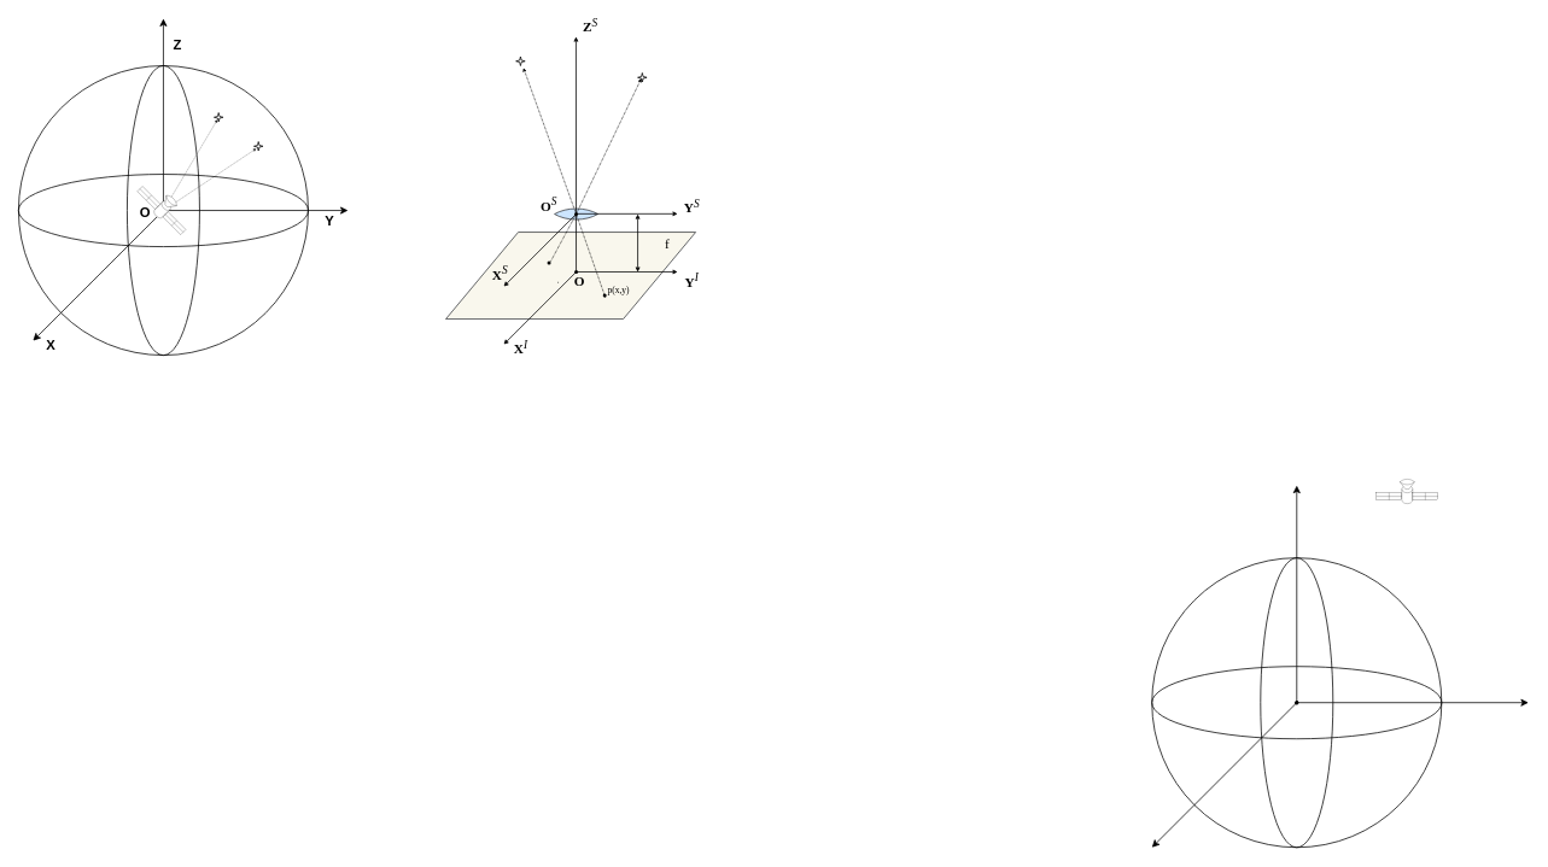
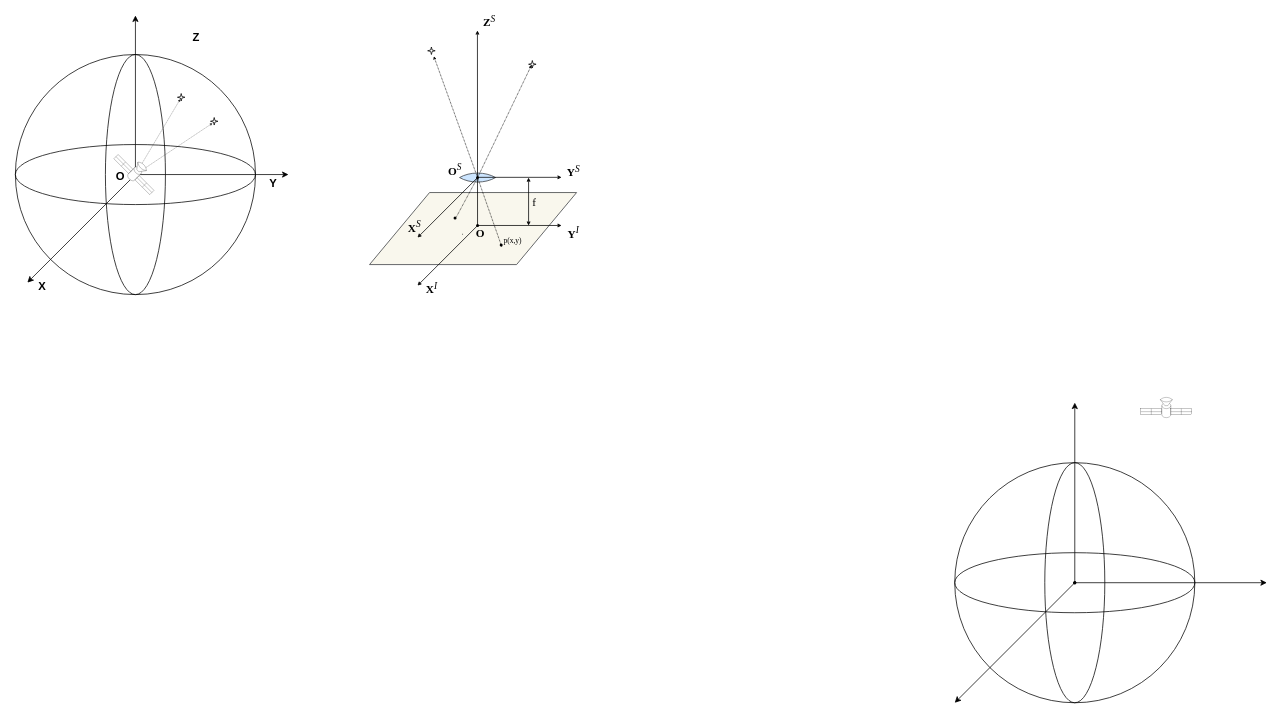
- <mxCell id="75" value="Z" style="text;strokeColor=none;align=center;fillColor=none;html=1;verticalAlign=middle;whiteSpace=wrap;rounded=0;fontStyle=1;fontSize=15;" vertex="1" parent="1"><mxGeometry x="188" y="40" width="16" height="16" as="geometry" /></mxCell>
+ <mxCell id="75" value="Z" style="text;strokeColor=none;align=center;fillColor=none;html=1;verticalAlign=middle;whiteSpace=wrap;rounded=0;fontStyle=1;fontSize=15;" vertex="1" parent="1"><mxGeometry x="253" y="40" width="16" height="16" as="geometry" /></mxCell>
- <mxCell id="48" value="&lt;pre&gt;&lt;font face=&quot;Comic Sans MS&quot;&gt;f&lt;/font&gt;&lt;/pre&gt;" style="text;strokeColor=none;align=center;fillColor=none;html=1;verticalAlign=middle;whiteSpace=wrap;rounded=0;fontStyle=0;fontSize=15;" vertex="1" parent="1"><mxGeometry x="729" y="260" width="16" height="16" as="geometry" /></mxCell>
+ <mxCell id="48" value="&lt;pre&gt;&lt;font face=&quot;Comic Sans MS&quot;&gt;f&lt;/font&gt;&lt;/pre&gt;" style="text;strokeColor=none;align=center;fillColor=none;html=1;verticalAlign=middle;whiteSpace=wrap;rounded=0;fontStyle=0;fontSize=15;" vertex="1" parent="1"><mxGeometry x="704" y="260" width="16" height="16" as="geometry" /></mxCell>
